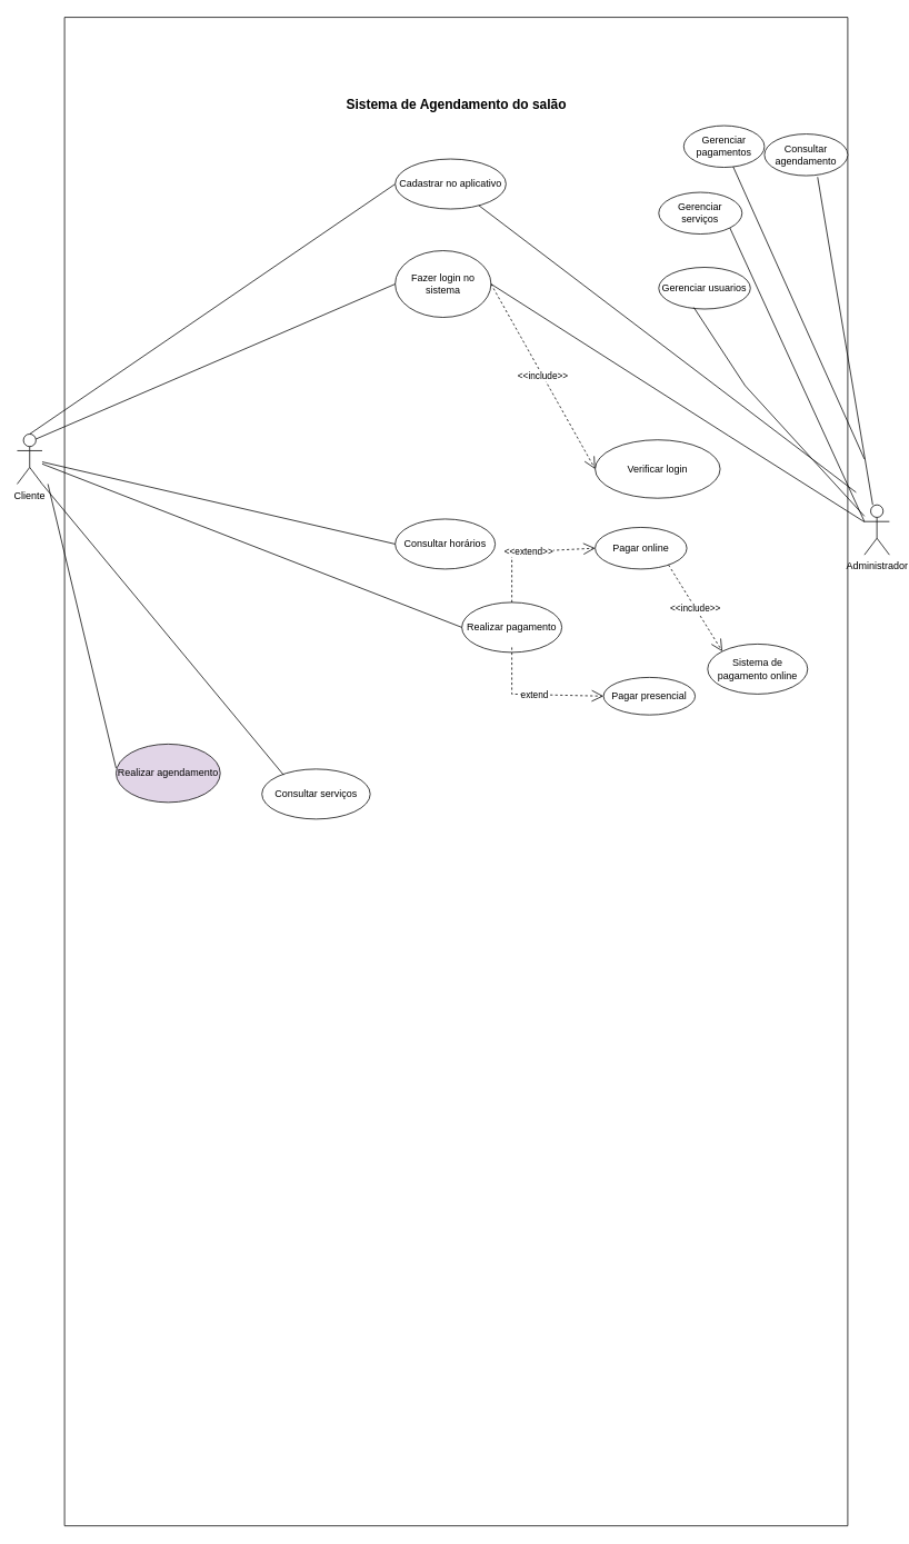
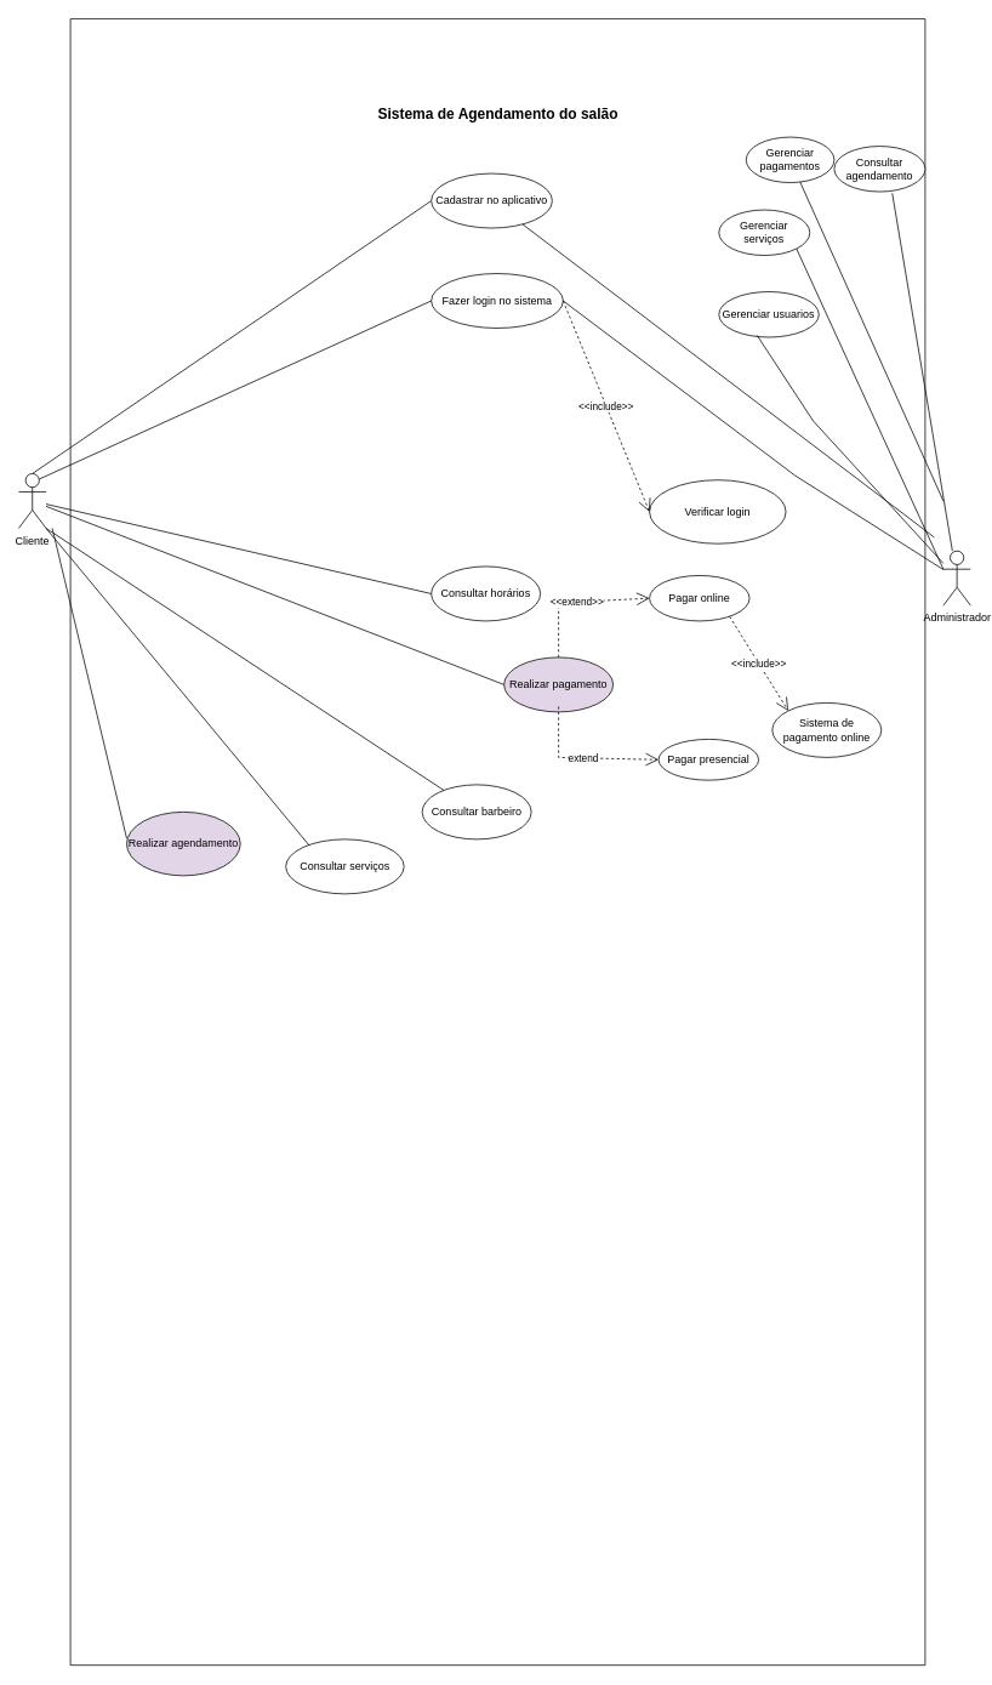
- <mxCell id="23" value="Fazer login no sistema" style="ellipse;whiteSpace=wrap;html=1;" parent="5" vertex="1"><mxGeometry x="396.85" y="280" width="115" height="80" as="geometry" /></mxCell>
+ <mxCell id="23" value="Fazer login no sistema" style="ellipse;whiteSpace=wrap;html=1;" parent="5" vertex="1"><mxGeometry x="396.85" y="280" width="145" height="60" as="geometry" /></mxCell>
+ <mxCell id="34" value="" style="endArrow=none;html=1;rounded=0;exitX=1;exitY=1;exitDx=0;exitDy=0;exitPerimeter=0;" parent="1" source="2" target="14" edge="1"><mxGeometry width="50" height="50" relative="1" as="geometry"><mxPoint x="63.85" y="702" as="sourcePoint" /><mxPoint x="113.85" y="652" as="targetPoint" /></mxGeometry></mxCell>
- <mxCell id="7" value="Realizar pagamento" style="ellipse;whiteSpace=wrap;html=1;" parent="5" vertex="1"><mxGeometry x="476.85" y="702" width="120" height="60" as="geometry" /></mxCell>
+ <mxCell id="7" value="Realizar pagamento" style="ellipse;whiteSpace=wrap;html=1;fillColor=#e1d5e7;" parent="5" vertex="1"><mxGeometry x="476.85" y="702" width="120" height="60" as="geometry" /></mxCell>
+ <mxCell id="14" value="Consultar barbeiro" style="ellipse;whiteSpace=wrap;html=1;" parent="5" vertex="1"><mxGeometry x="386.85" y="842" width="120" height="60" as="geometry" /></mxCell>
